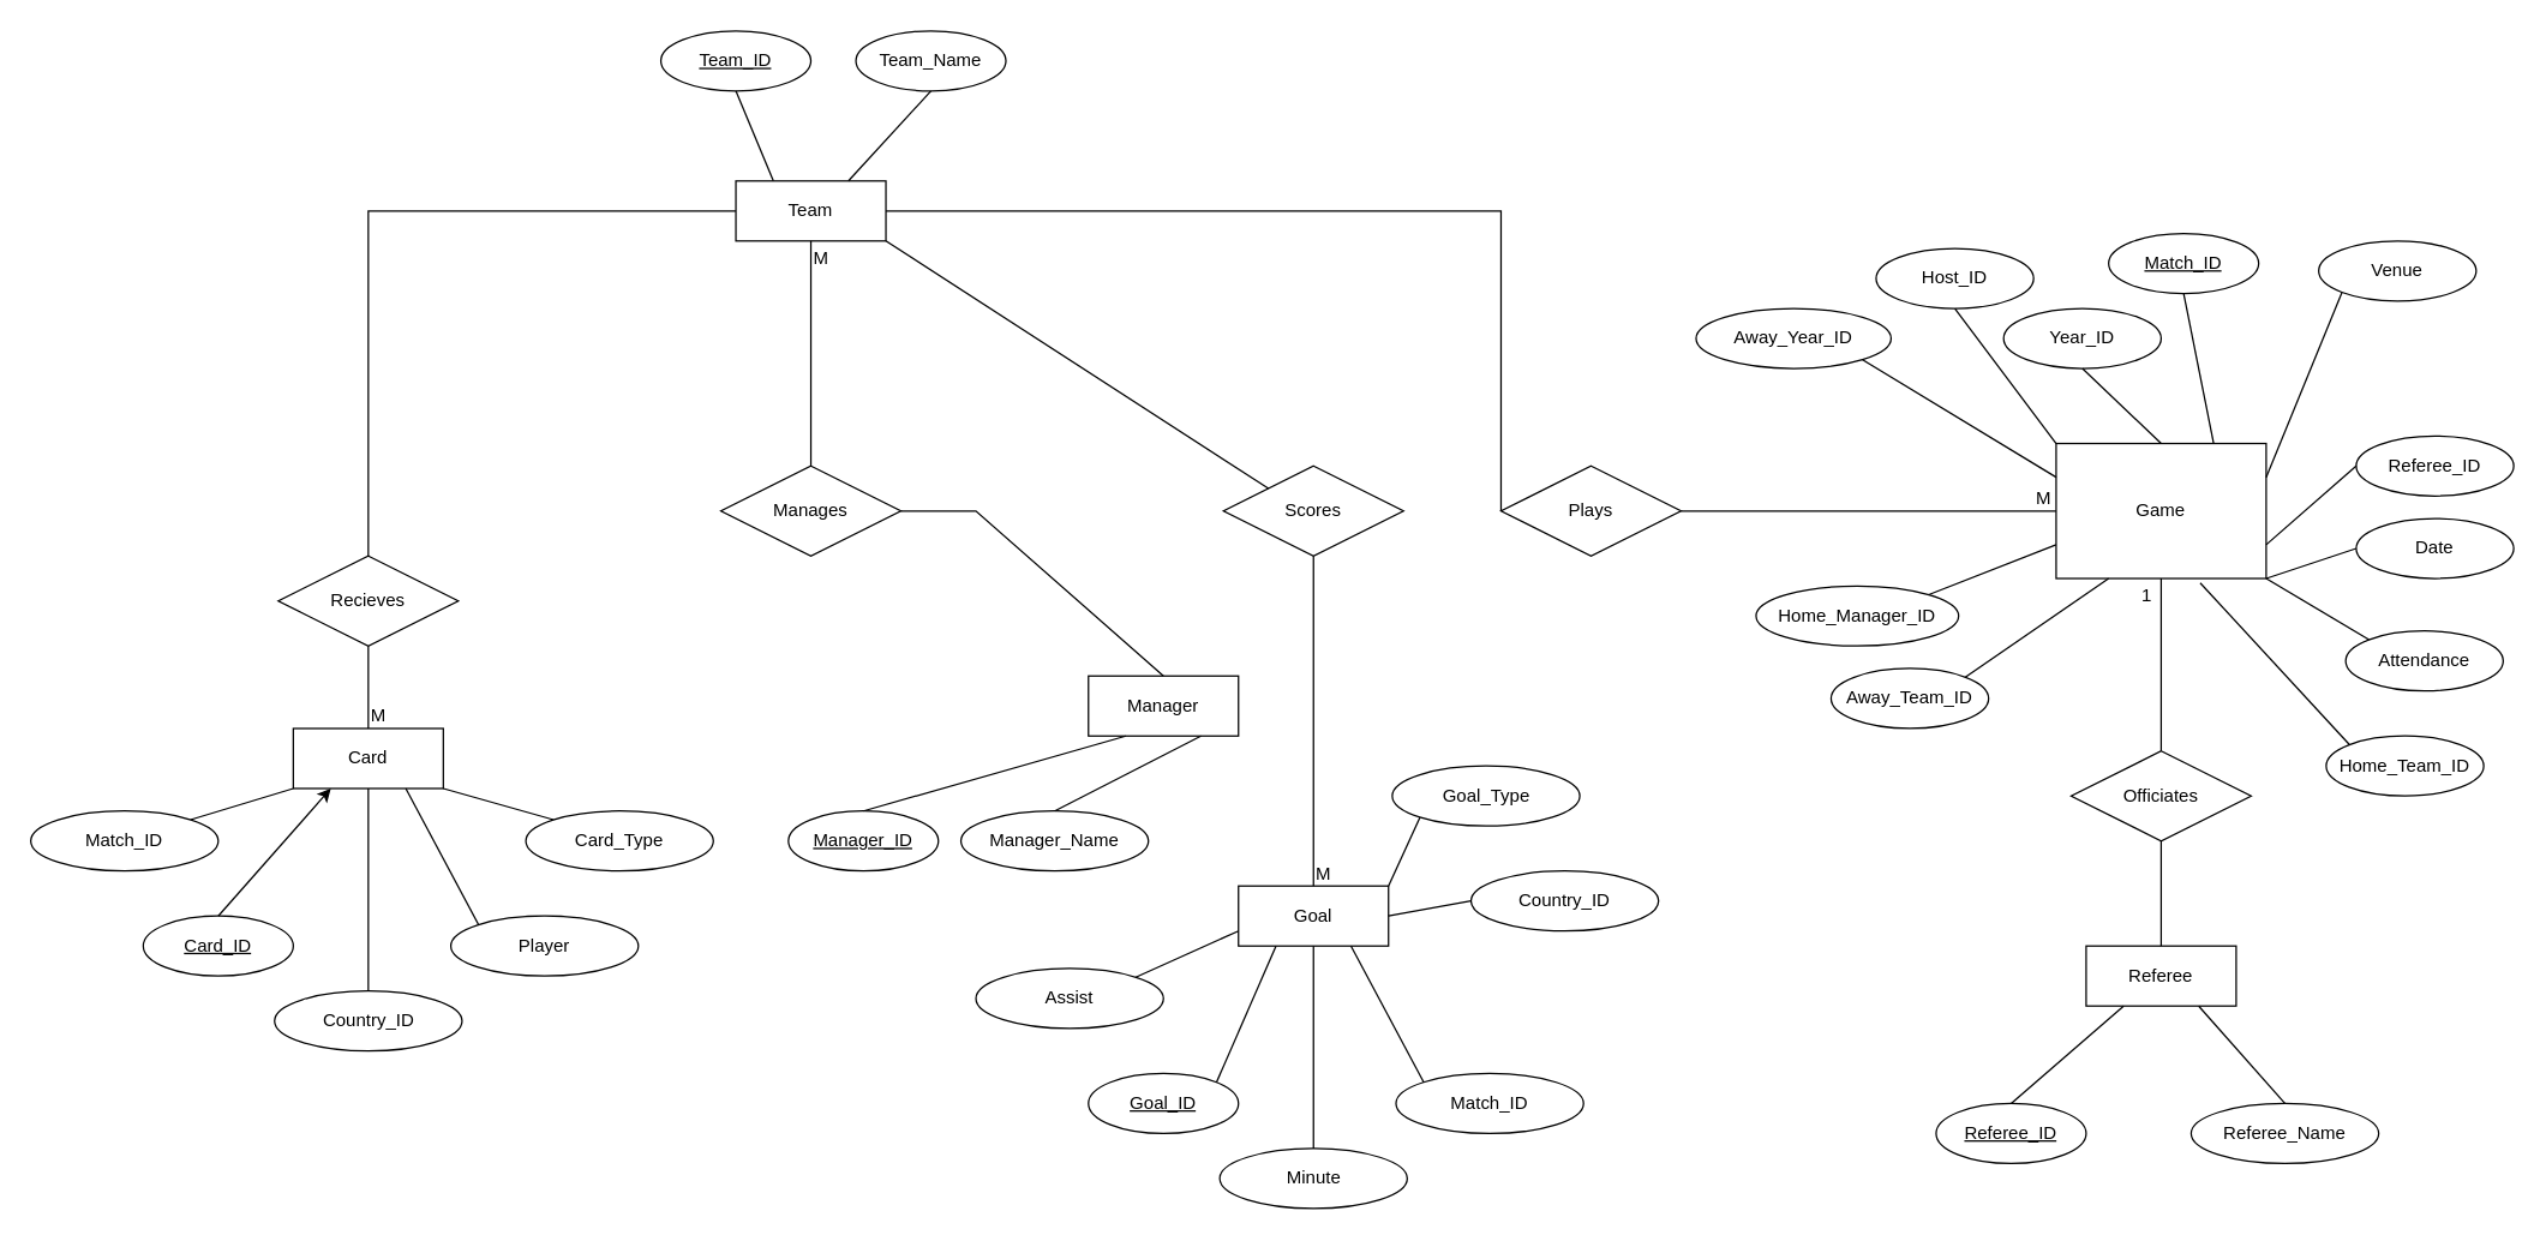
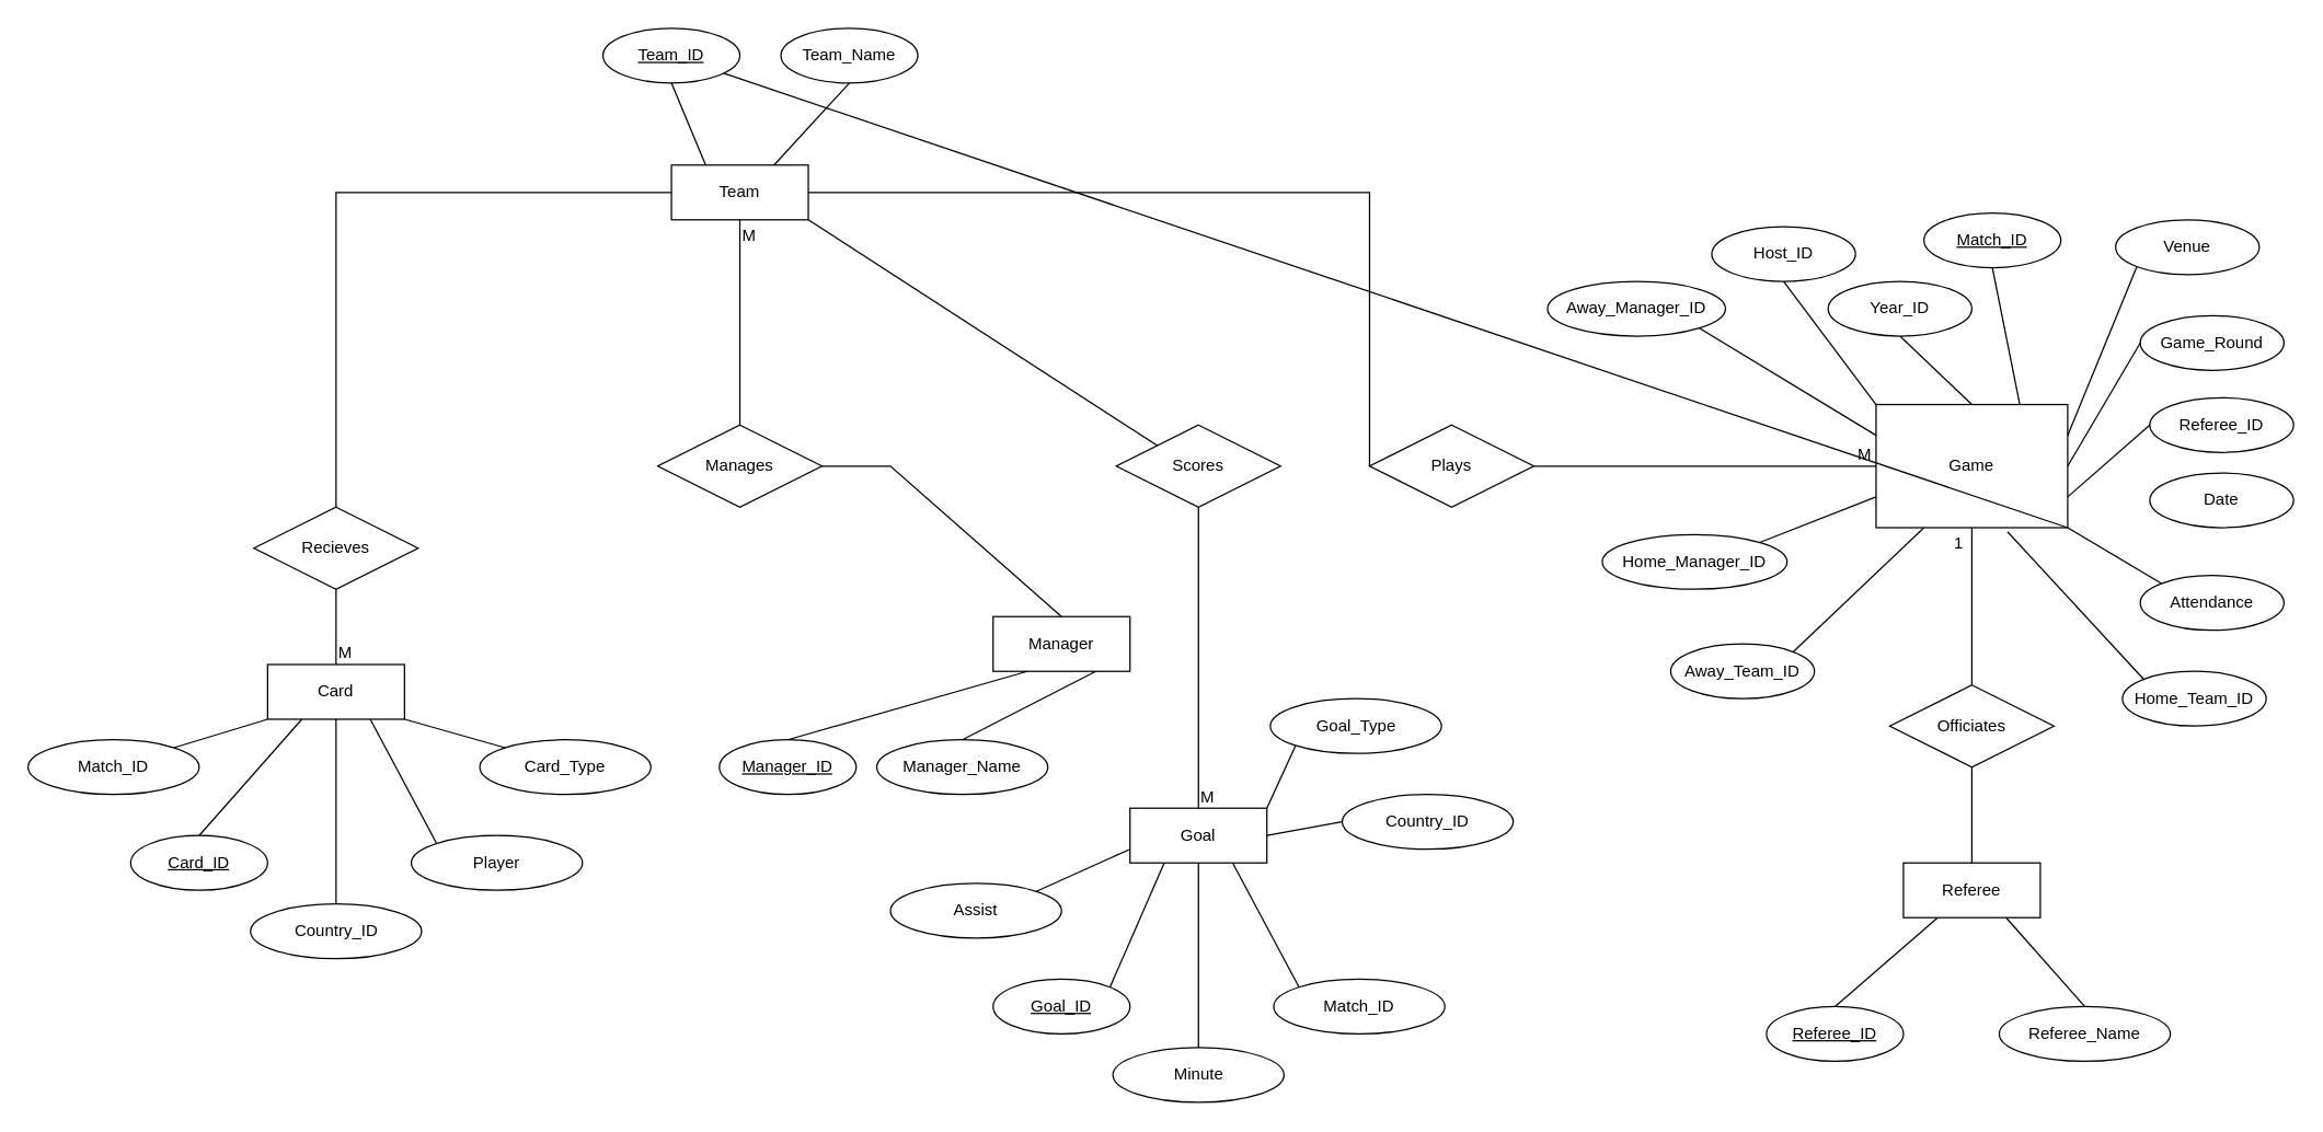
- <mxCell id="20" value="Away_Year_ID" style="ellipse;whiteSpace=wrap;html=1;align=center;" parent="1" vertex="1"><mxGeometry x="1130" y="205" width="130" height="40" as="geometry" /></mxCell>
+ <mxCell id="20" value="Away_Manager_ID" style="ellipse;whiteSpace=wrap;html=1;align=center;" parent="1" vertex="1"><mxGeometry x="1130" y="205" width="130" height="40" as="geometry" /></mxCell>
+ <mxCell id="14" value="Game_Round" style="ellipse;whiteSpace=wrap;html=1;align=center;" parent="1" vertex="1"><mxGeometry x="1563" y="230" width="105" height="40" as="geometry" /></mxCell>
+ <mxCell id="53" value="" style="endArrow=none;html=1;rounded=0;entryX=0;entryY=0.5;entryDx=0;entryDy=0;exitX=1;exitY=0.5;exitDx=0;exitDy=0;" parent="1" source="11" target="14" edge="1"><mxGeometry relative="1" as="geometry"><mxPoint x="1315" y="335" as="sourcePoint" /><mxPoint x="1475" y="335" as="targetPoint" /></mxGeometry></mxCell>
- <mxCell id="49" value="" style="endArrow=none;html=1;rounded=0;entryX=0;entryY=0.5;entryDx=0;entryDy=0;exitX=1;exitY=1;exitDx=0;exitDy=0;" parent="1" source="11" target="15" edge="1"><mxGeometry relative="1" as="geometry"><mxPoint x="1315" y="335" as="sourcePoint" /><mxPoint x="1475" y="335" as="targetPoint" /></mxGeometry></mxCell>
+ <mxCell id="49" value="" style="endArrow=none;html=1;rounded=0;exitX=1;exitY=1;exitDx=0;exitDy=0;" parent="1" source="11" target="3" edge="1"><mxGeometry relative="1" as="geometry"><mxPoint x="1315" y="335" as="sourcePoint" /><mxPoint x="1475" y="335" as="targetPoint" /></mxGeometry></mxCell>
- <mxCell id="18" value="Away_Team_ID" style="ellipse;whiteSpace=wrap;html=1;align=center;" parent="1" vertex="1"><mxGeometry x="1220" y="445" width="105" height="40" as="geometry" /></mxCell>
+ <mxCell id="18" value="Away_Team_ID" style="ellipse;whiteSpace=wrap;html=1;align=center;" parent="1" vertex="1"><mxGeometry x="1220" y="470" width="105" height="40" as="geometry" /></mxCell>
- <mxCell id="37" value="" style="endArrow=classic;html=1;rounded=0;exitX=0.5;exitY=0;exitDx=0;exitDy=0;entryX=0.25;entryY=1;entryDx=0;entryDy=0;" parent="1" source="30" target="29" edge="1"><mxGeometry relative="1" as="geometry"><mxPoint x="220" y="555" as="sourcePoint" /><mxPoint x="380" y="555" as="targetPoint" /></mxGeometry></mxCell>
+ <mxCell id="37" value="" style="endArrow=none;html=1;rounded=0;exitX=0.5;exitY=0;exitDx=0;exitDy=0;entryX=0.25;entryY=1;entryDx=0;entryDy=0;" parent="1" source="30" target="29" edge="1"><mxGeometry relative="1" as="geometry"><mxPoint x="220" y="555" as="sourcePoint" /><mxPoint x="380" y="555" as="targetPoint" /></mxGeometry></mxCell>
